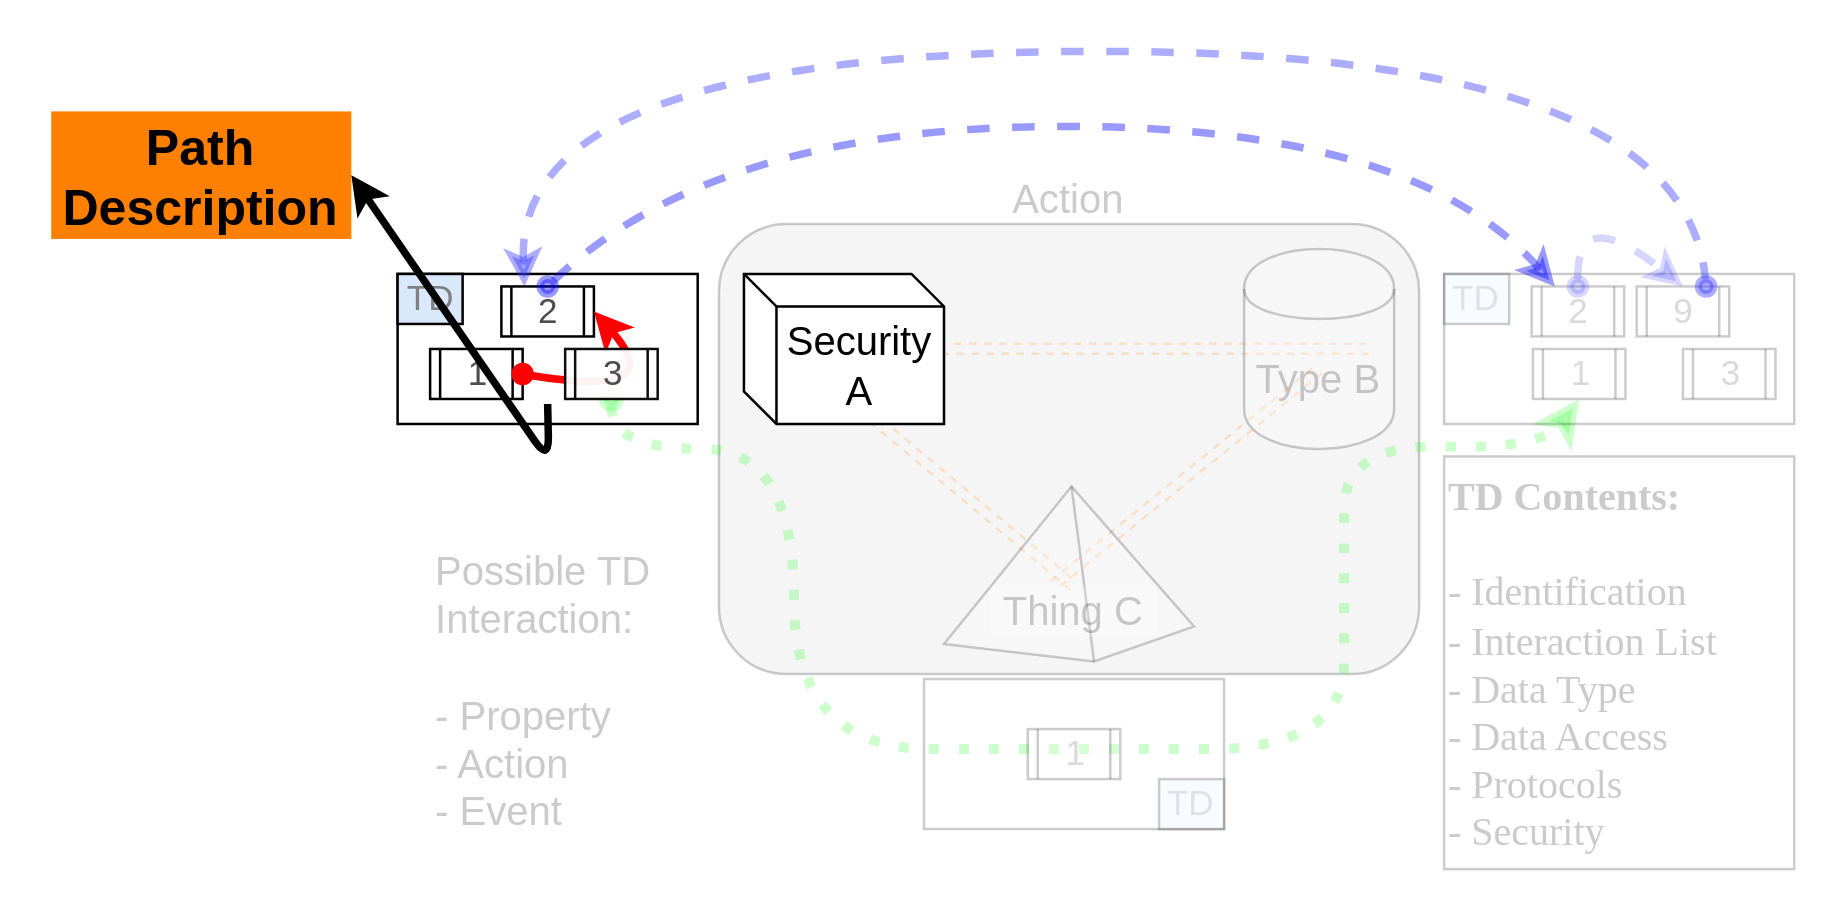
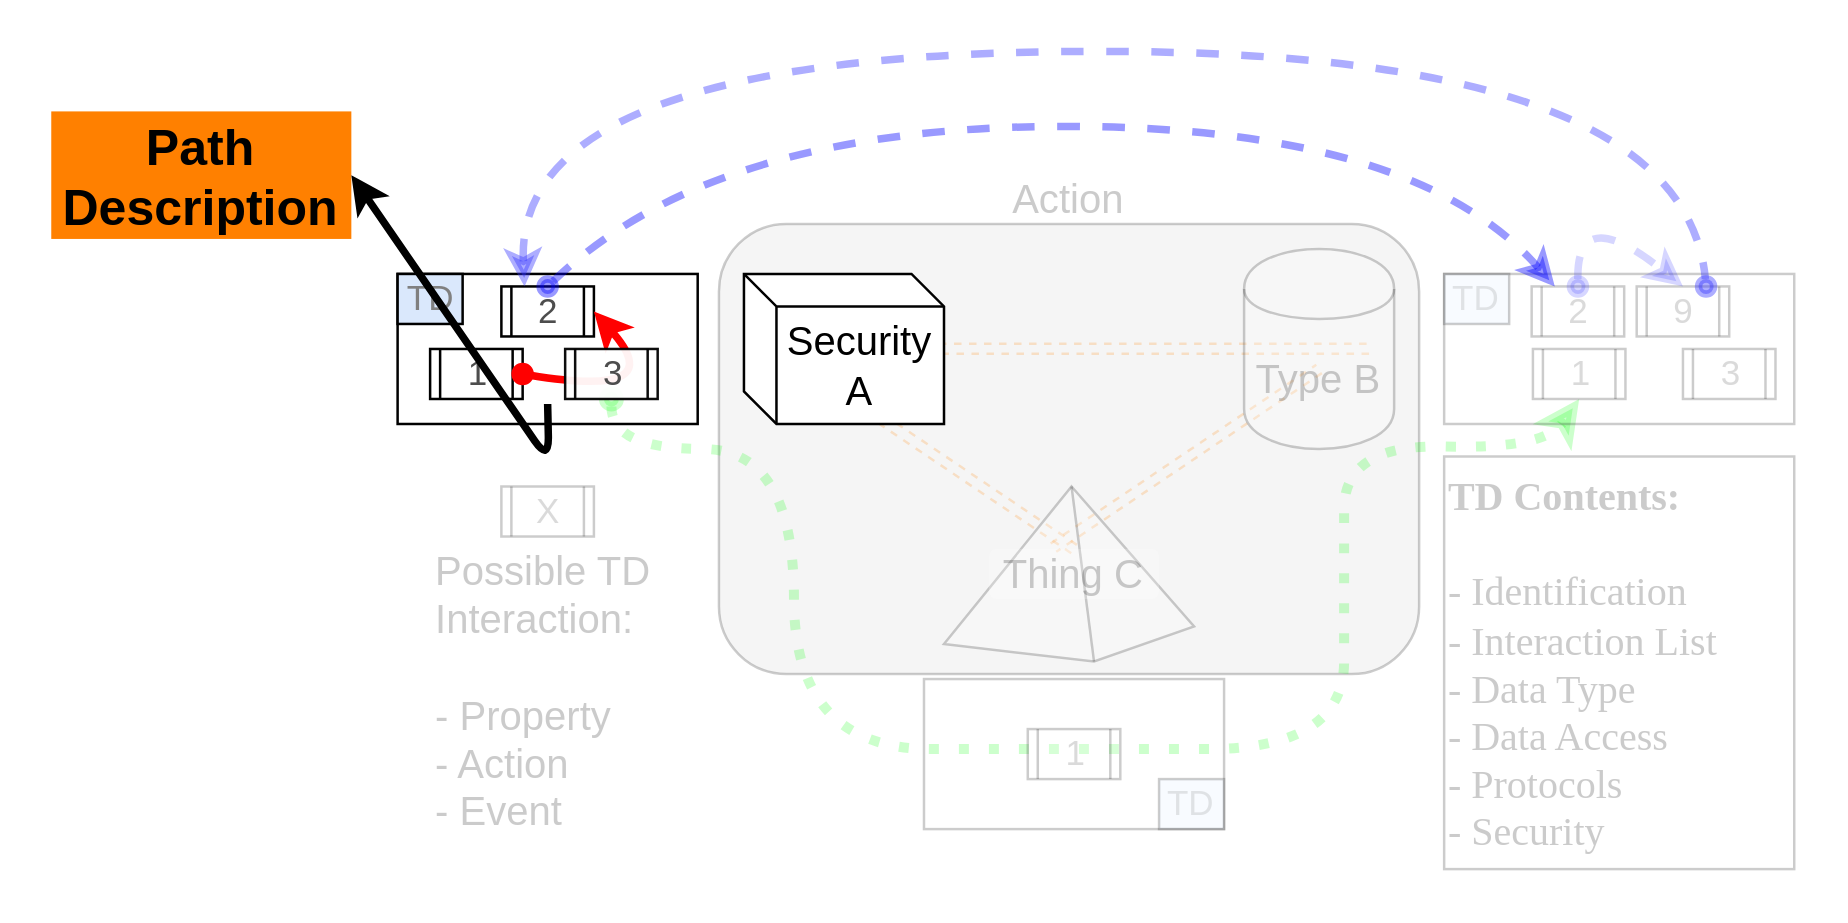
+ <mxCell id="14" value="X" style="shape=process;whiteSpace=wrap;html=1;shadow=0;strokeColor=#000000;strokeWidth=1;fillColor=none;fontSize=14;fontColor=#4D4D4D;align=center;textOpacity=20;opacity=20;" parent="1" vertex="1"><mxGeometry x="200" y="194" width="37" height="20" as="geometry" /></mxCell>
- <mxCell id="16" value="Thing C" style="text;html=1;strokeColor=none;fillColor=#ffffff;align=center;verticalAlign=middle;whiteSpace=wrap;rounded=1;shadow=0;fontSize=16;fontColor=#000000;opacity=20;textOpacity=20;" parent="1" vertex="1"><mxGeometry x="395" y="234" width="68" height="20" as="geometry" /></mxCell>
+ <mxCell id="16" value="Thing C" style="text;html=1;strokeColor=none;fillColor=#ffffff;align=center;verticalAlign=middle;whiteSpace=wrap;rounded=1;shadow=0;fontSize=16;fontColor=#000000;opacity=20;textOpacity=20;" parent="1" vertex="1"><mxGeometry x="395" y="219" width="68" height="20" as="geometry" /></mxCell>
